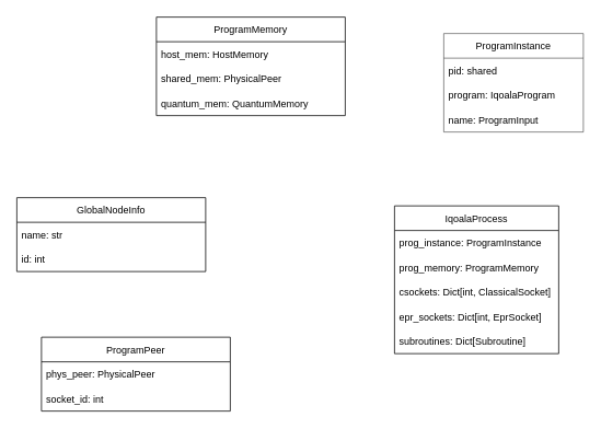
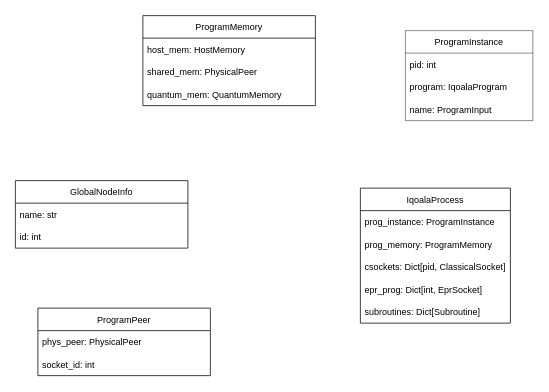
- <mxCell id="13" value="pid: shared" style="text;strokeColor=none;fillColor=none;align=left;verticalAlign=middle;spacingLeft=4;spacingRight=4;overflow=hidden;points=[[0,0.5],[1,0.5]];portConstraint=eastwest;rotatable=0;" parent="12" vertex="1"><mxGeometry y="30" width="170" height="30" as="geometry" /></mxCell>
+ <mxCell id="13" value="pid: int" style="text;strokeColor=none;fillColor=none;align=left;verticalAlign=middle;spacingLeft=4;spacingRight=4;overflow=hidden;points=[[0,0.5],[1,0.5]];portConstraint=eastwest;rotatable=0;" parent="12" vertex="1"><mxGeometry y="30" width="170" height="30" as="geometry" /></mxCell>
- <mxCell id="9" value="csockets: Dict[int, ClassicalSocket]" style="text;strokeColor=none;fillColor=none;align=left;verticalAlign=middle;spacingLeft=4;spacingRight=4;overflow=hidden;points=[[0,0.5],[1,0.5]];portConstraint=eastwest;rotatable=0;" parent="6" vertex="1"><mxGeometry y="90" width="200" height="30" as="geometry" /></mxCell>
+ <mxCell id="9" value="csockets: Dict[pid, ClassicalSocket]" style="text;strokeColor=none;fillColor=none;align=left;verticalAlign=middle;spacingLeft=4;spacingRight=4;overflow=hidden;points=[[0,0.5],[1,0.5]];portConstraint=eastwest;rotatable=0;" parent="6" vertex="1"><mxGeometry y="90" width="200" height="30" as="geometry" /></mxCell>
- <mxCell id="10" value="epr_sockets: Dict[int, EprSocket]" style="text;strokeColor=none;fillColor=none;align=left;verticalAlign=middle;spacingLeft=4;spacingRight=4;overflow=hidden;points=[[0,0.5],[1,0.5]];portConstraint=eastwest;rotatable=0;" vertex="1" parent="6"><mxGeometry y="120" width="200" height="30" as="geometry" /></mxCell>
+ <mxCell id="10" value="epr_prog: Dict[int, EprSocket]" style="text;strokeColor=none;fillColor=none;align=left;verticalAlign=middle;spacingLeft=4;spacingRight=4;overflow=hidden;points=[[0,0.5],[1,0.5]];portConstraint=eastwest;rotatable=0;" vertex="1" parent="6"><mxGeometry y="120" width="200" height="30" as="geometry" /></mxCell>
